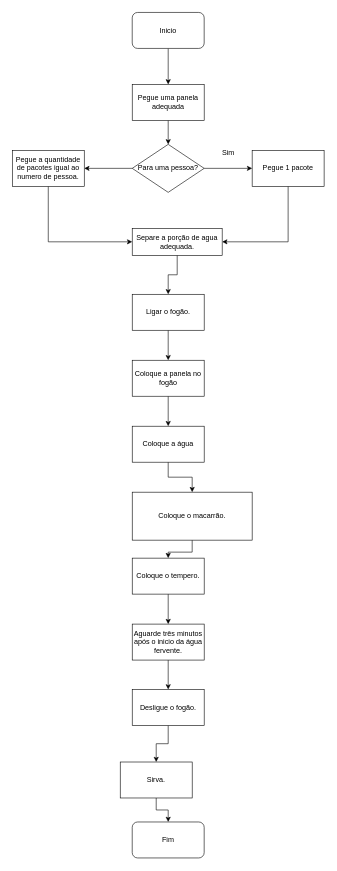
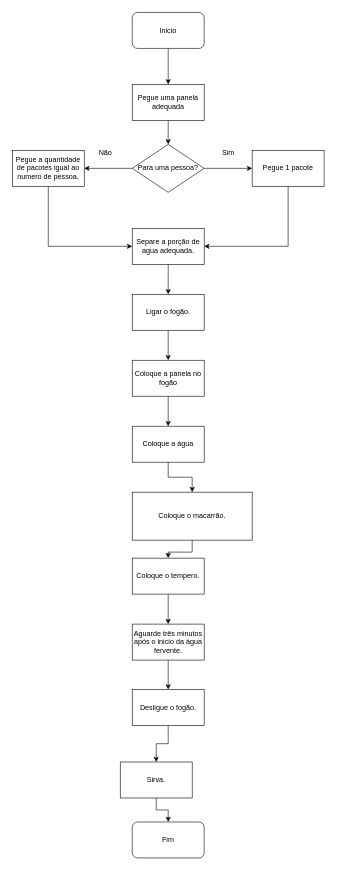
+ <mxCell id="10" value="Não" style="text;html=1;align=center;verticalAlign=middle;resizable=0;points=[];autosize=1;strokeColor=none;fillColor=none;" vertex="1" parent="1"><mxGeometry x="150" y="240" width="50" height="30" as="geometry" /></mxCell>
- <mxCell id="16" value="Separe a porção de agua adequada." style="rounded=0;whiteSpace=wrap;html=1;" vertex="1" parent="1"><mxGeometry x="220" y="380" width="150" height="45" as="geometry" /></mxCell>
+ <mxCell id="16" value="Separe a porção de agua adequada." style="rounded=0;whiteSpace=wrap;html=1;" vertex="1" parent="1"><mxGeometry x="220" y="380" width="120" height="60" as="geometry" /></mxCell>
